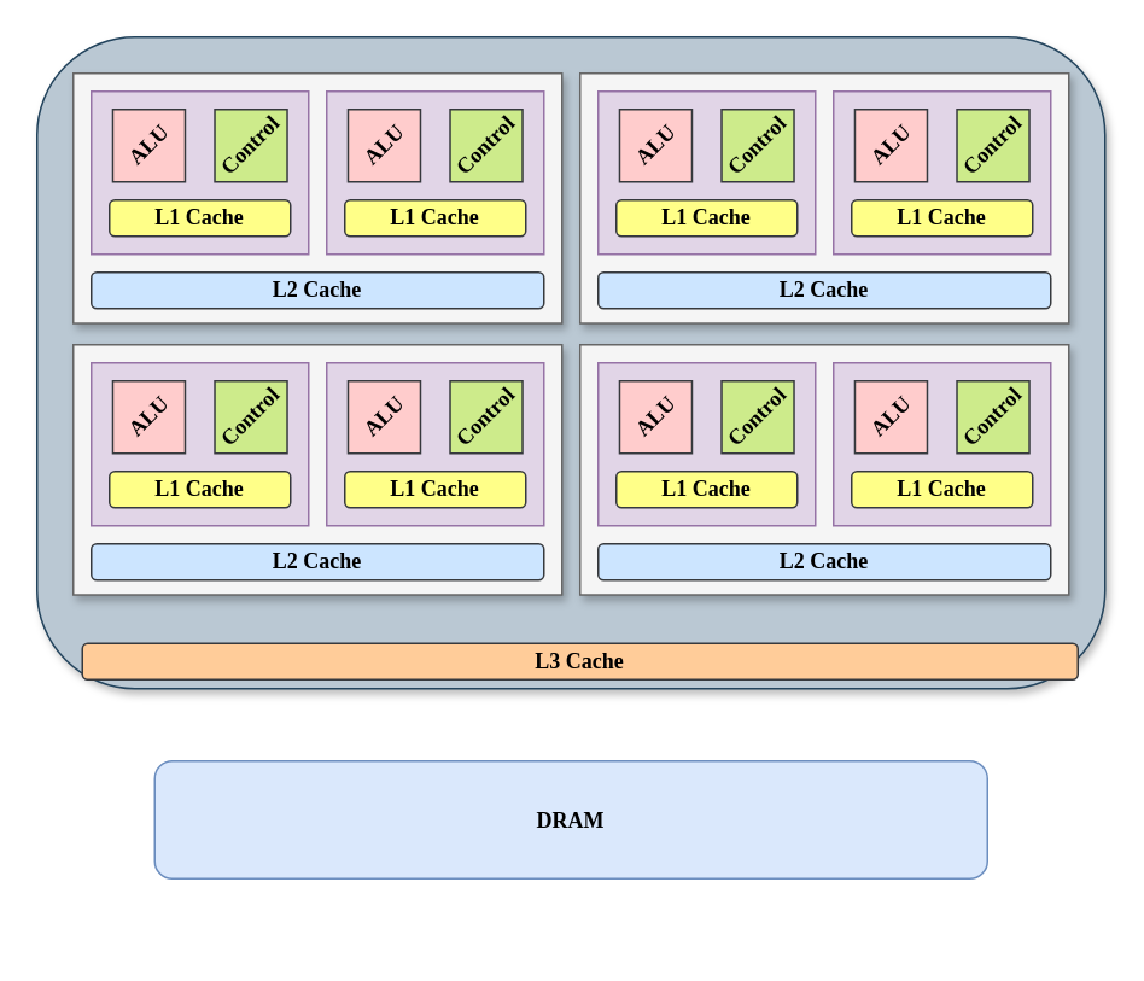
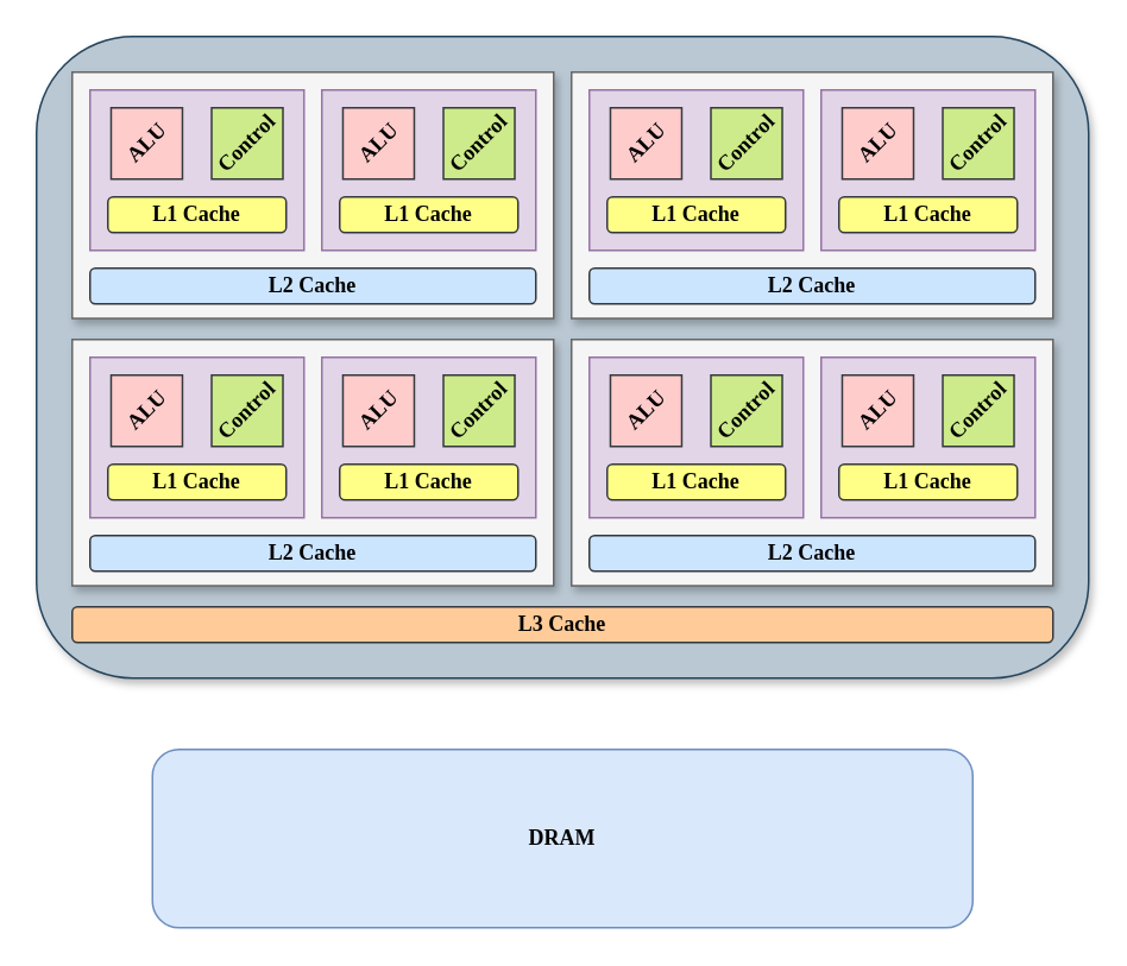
- <mxCell id="79" value="&lt;b&gt;&lt;font face=&quot;Comfortaa&quot; data-font-src=&quot;https://fonts.googleapis.com/css?family=Comfortaa&quot;&gt;L3 Cache&lt;/font&gt;&lt;/b&gt;" style="rounded=1;whiteSpace=wrap;html=1;hachureGap=4;fillColor=#ffcc99;strokeColor=#36393d;" vertex="1" parent="1"><mxGeometry x="45" y="355" width="550" height="20" as="geometry" /></mxCell>
+ <mxCell id="79" value="&lt;b&gt;&lt;font face=&quot;Comfortaa&quot; data-font-src=&quot;https://fonts.googleapis.com/css?family=Comfortaa&quot;&gt;L3 Cache&lt;/font&gt;&lt;/b&gt;" style="rounded=1;whiteSpace=wrap;html=1;hachureGap=4;fillColor=#ffcc99;strokeColor=#36393d;" vertex="1" parent="1"><mxGeometry x="40" y="340" width="550" height="20" as="geometry" /></mxCell>
- <mxCell id="80" value="&lt;b&gt;&lt;font face=&quot;Comfortaa&quot; data-font-src=&quot;https://fonts.googleapis.com/css?family=Comfortaa&quot;&gt;DRAM&lt;/font&gt;&lt;/b&gt;" style="rounded=1;whiteSpace=wrap;html=1;hachureGap=4;fillColor=#dae8fc;strokeColor=#6c8ebf;" vertex="1" parent="1"><mxGeometry x="85" y="420" width="460" height="65" as="geometry" /></mxCell>
+ <mxCell id="80" value="&lt;b&gt;&lt;font face=&quot;Comfortaa&quot; data-font-src=&quot;https://fonts.googleapis.com/css?family=Comfortaa&quot;&gt;DRAM&lt;/font&gt;&lt;/b&gt;" style="rounded=1;whiteSpace=wrap;html=1;hachureGap=4;fillColor=#dae8fc;strokeColor=#6c8ebf;" vertex="1" parent="1"><mxGeometry x="85" y="420" width="460" height="100" as="geometry" /></mxCell>
